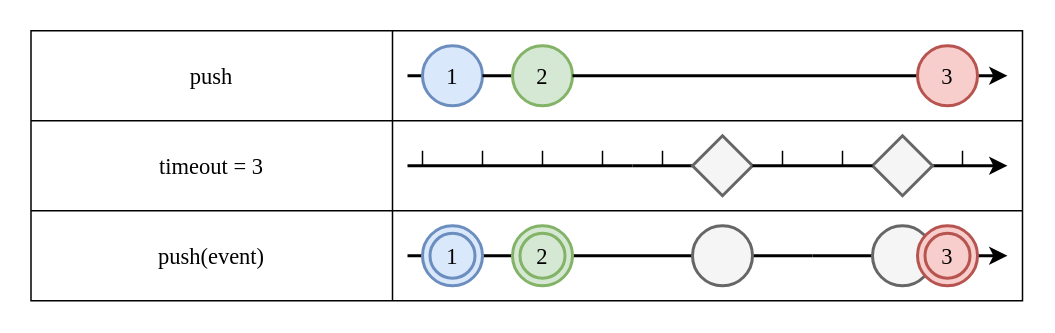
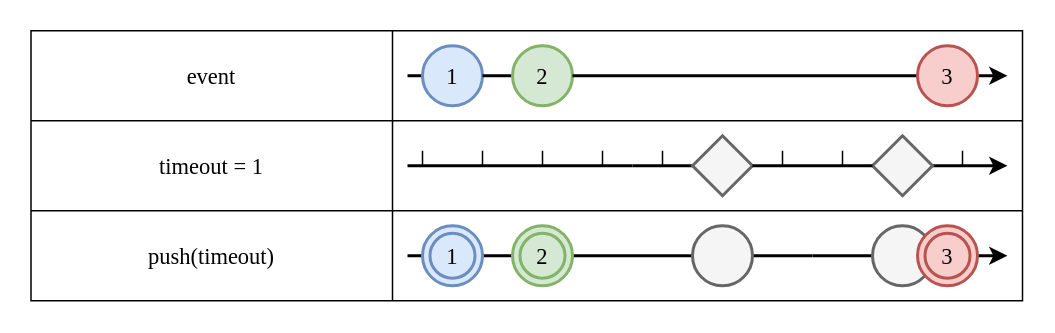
- <mxCell id="4" value="push" style="shape=partialRectangle;html=1;whiteSpace=wrap;connectable=0;strokeColor=inherit;overflow=hidden;fillColor=none;top=0;left=0;bottom=0;right=0;pointerEvents=1;fontSize=15;fontFamily=Lucida Console;align=center;strokeWidth=2;" parent="3" vertex="1"><mxGeometry width="241" height="60" as="geometry"><mxRectangle width="241" height="60" as="alternateBounds" /></mxGeometry></mxCell>
+ <mxCell id="4" value="event" style="shape=partialRectangle;html=1;whiteSpace=wrap;connectable=0;strokeColor=inherit;overflow=hidden;fillColor=none;top=0;left=0;bottom=0;right=0;pointerEvents=1;fontSize=15;fontFamily=Lucida Console;align=center;strokeWidth=2;" parent="3" vertex="1"><mxGeometry width="241" height="60" as="geometry"><mxRectangle width="241" height="60" as="alternateBounds" /></mxGeometry></mxCell>
- <mxCell id="7" value="timeout = 3" style="shape=partialRectangle;html=1;whiteSpace=wrap;connectable=0;strokeColor=inherit;overflow=hidden;fillColor=none;top=0;left=0;bottom=0;right=0;pointerEvents=1;fontSize=15;fontFamily=Lucida Console;align=center;strokeWidth=2;" parent="6" vertex="1"><mxGeometry width="241" height="60" as="geometry"><mxRectangle width="241" height="60" as="alternateBounds" /></mxGeometry></mxCell>
+ <mxCell id="7" value="timeout = 1" style="shape=partialRectangle;html=1;whiteSpace=wrap;connectable=0;strokeColor=inherit;overflow=hidden;fillColor=none;top=0;left=0;bottom=0;right=0;pointerEvents=1;fontSize=15;fontFamily=Lucida Console;align=center;strokeWidth=2;" parent="6" vertex="1"><mxGeometry width="241" height="60" as="geometry"><mxRectangle width="241" height="60" as="alternateBounds" /></mxGeometry></mxCell>
- <mxCell id="10" value="push(event) " style="shape=partialRectangle;html=1;whiteSpace=wrap;connectable=0;strokeColor=inherit;overflow=hidden;fillColor=none;top=0;left=0;bottom=0;right=0;pointerEvents=1;fontSize=15;fontFamily=Lucida Console;align=center;strokeWidth=2;" parent="9" vertex="1"><mxGeometry width="241" height="60" as="geometry"><mxRectangle width="241" height="60" as="alternateBounds" /></mxGeometry></mxCell>
+ <mxCell id="10" value="push(timeout) " style="shape=partialRectangle;html=1;whiteSpace=wrap;connectable=0;strokeColor=inherit;overflow=hidden;fillColor=none;top=0;left=0;bottom=0;right=0;pointerEvents=1;fontSize=15;fontFamily=Lucida Console;align=center;strokeWidth=2;" parent="9" vertex="1"><mxGeometry width="241" height="60" as="geometry"><mxRectangle width="241" height="60" as="alternateBounds" /></mxGeometry></mxCell>
